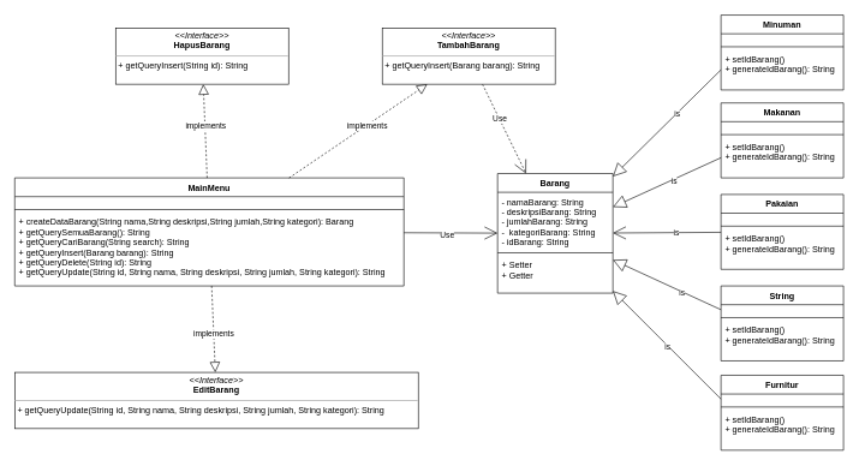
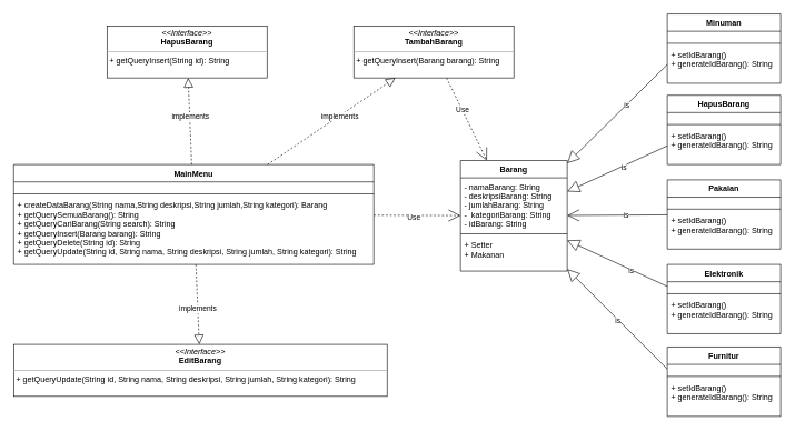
- <mxCell id="16" value="Makanan" style="swimlane;fontStyle=1;align=center;verticalAlign=top;childLayout=stackLayout;horizontal=1;startSize=26;horizontalStack=0;resizeParent=1;resizeParentMax=0;resizeLast=0;collapsible=1;marginBottom=0;" parent="1" vertex="1"><mxGeometry x="1000" y="142" width="170" height="104" as="geometry" /></mxCell>
+ <mxCell id="16" value="HapusBarang" style="swimlane;fontStyle=1;align=center;verticalAlign=top;childLayout=stackLayout;horizontal=1;startSize=26;horizontalStack=0;resizeParent=1;resizeParentMax=0;resizeLast=0;collapsible=1;marginBottom=0;" parent="1" vertex="1"><mxGeometry x="1000" y="142" width="170" height="104" as="geometry" /></mxCell>
- <mxCell id="2" style="rounded=0;orthogonalLoop=1;jettySize=auto;html=1;endArrow=open;endFill=0;startArrow=none;startFill=0;endSize=16;startSize=16;dashed=0;" parent="1" source="4" target="8" edge="1"><mxGeometry relative="1" as="geometry" /></mxCell>
+ <mxCell id="2" style="rounded=0;orthogonalLoop=1;jettySize=auto;html=1;endArrow=open;endFill=0;startArrow=none;startFill=0;endSize=16;startSize=16;dashed=1;" parent="1" source="4" target="8" edge="1"><mxGeometry relative="1" as="geometry" /></mxCell>
- <mxCell id="11" value="+ Setter&#10;+ Getter" style="text;strokeColor=none;fillColor=none;align=left;verticalAlign=top;spacingLeft=4;spacingRight=4;overflow=hidden;rotatable=0;points=[[0,0.5],[1,0.5]];portConstraint=eastwest;fontStyle=0" parent="8" vertex="1"><mxGeometry y="114" width="160" height="52" as="geometry" /></mxCell>
+ <mxCell id="11" value="+ Setter&#10;+ Makanan" style="text;strokeColor=none;fillColor=none;align=left;verticalAlign=top;spacingLeft=4;spacingRight=4;overflow=hidden;rotatable=0;points=[[0,0.5],[1,0.5]];portConstraint=eastwest;fontStyle=0" parent="8" vertex="1"><mxGeometry y="114" width="160" height="52" as="geometry" /></mxCell>
- <mxCell id="24" value="String" style="swimlane;fontStyle=1;align=center;verticalAlign=top;childLayout=stackLayout;horizontal=1;startSize=26;horizontalStack=0;resizeParent=1;resizeParentMax=0;resizeLast=0;collapsible=1;marginBottom=0;" parent="1" vertex="1"><mxGeometry x="1000" y="396" width="170" height="104" as="geometry" /></mxCell>
+ <mxCell id="24" value="Elektronik" style="swimlane;fontStyle=1;align=center;verticalAlign=top;childLayout=stackLayout;horizontal=1;startSize=26;horizontalStack=0;resizeParent=1;resizeParentMax=0;resizeLast=0;collapsible=1;marginBottom=0;" parent="1" vertex="1"><mxGeometry x="1000" y="396" width="170" height="104" as="geometry" /></mxCell>
